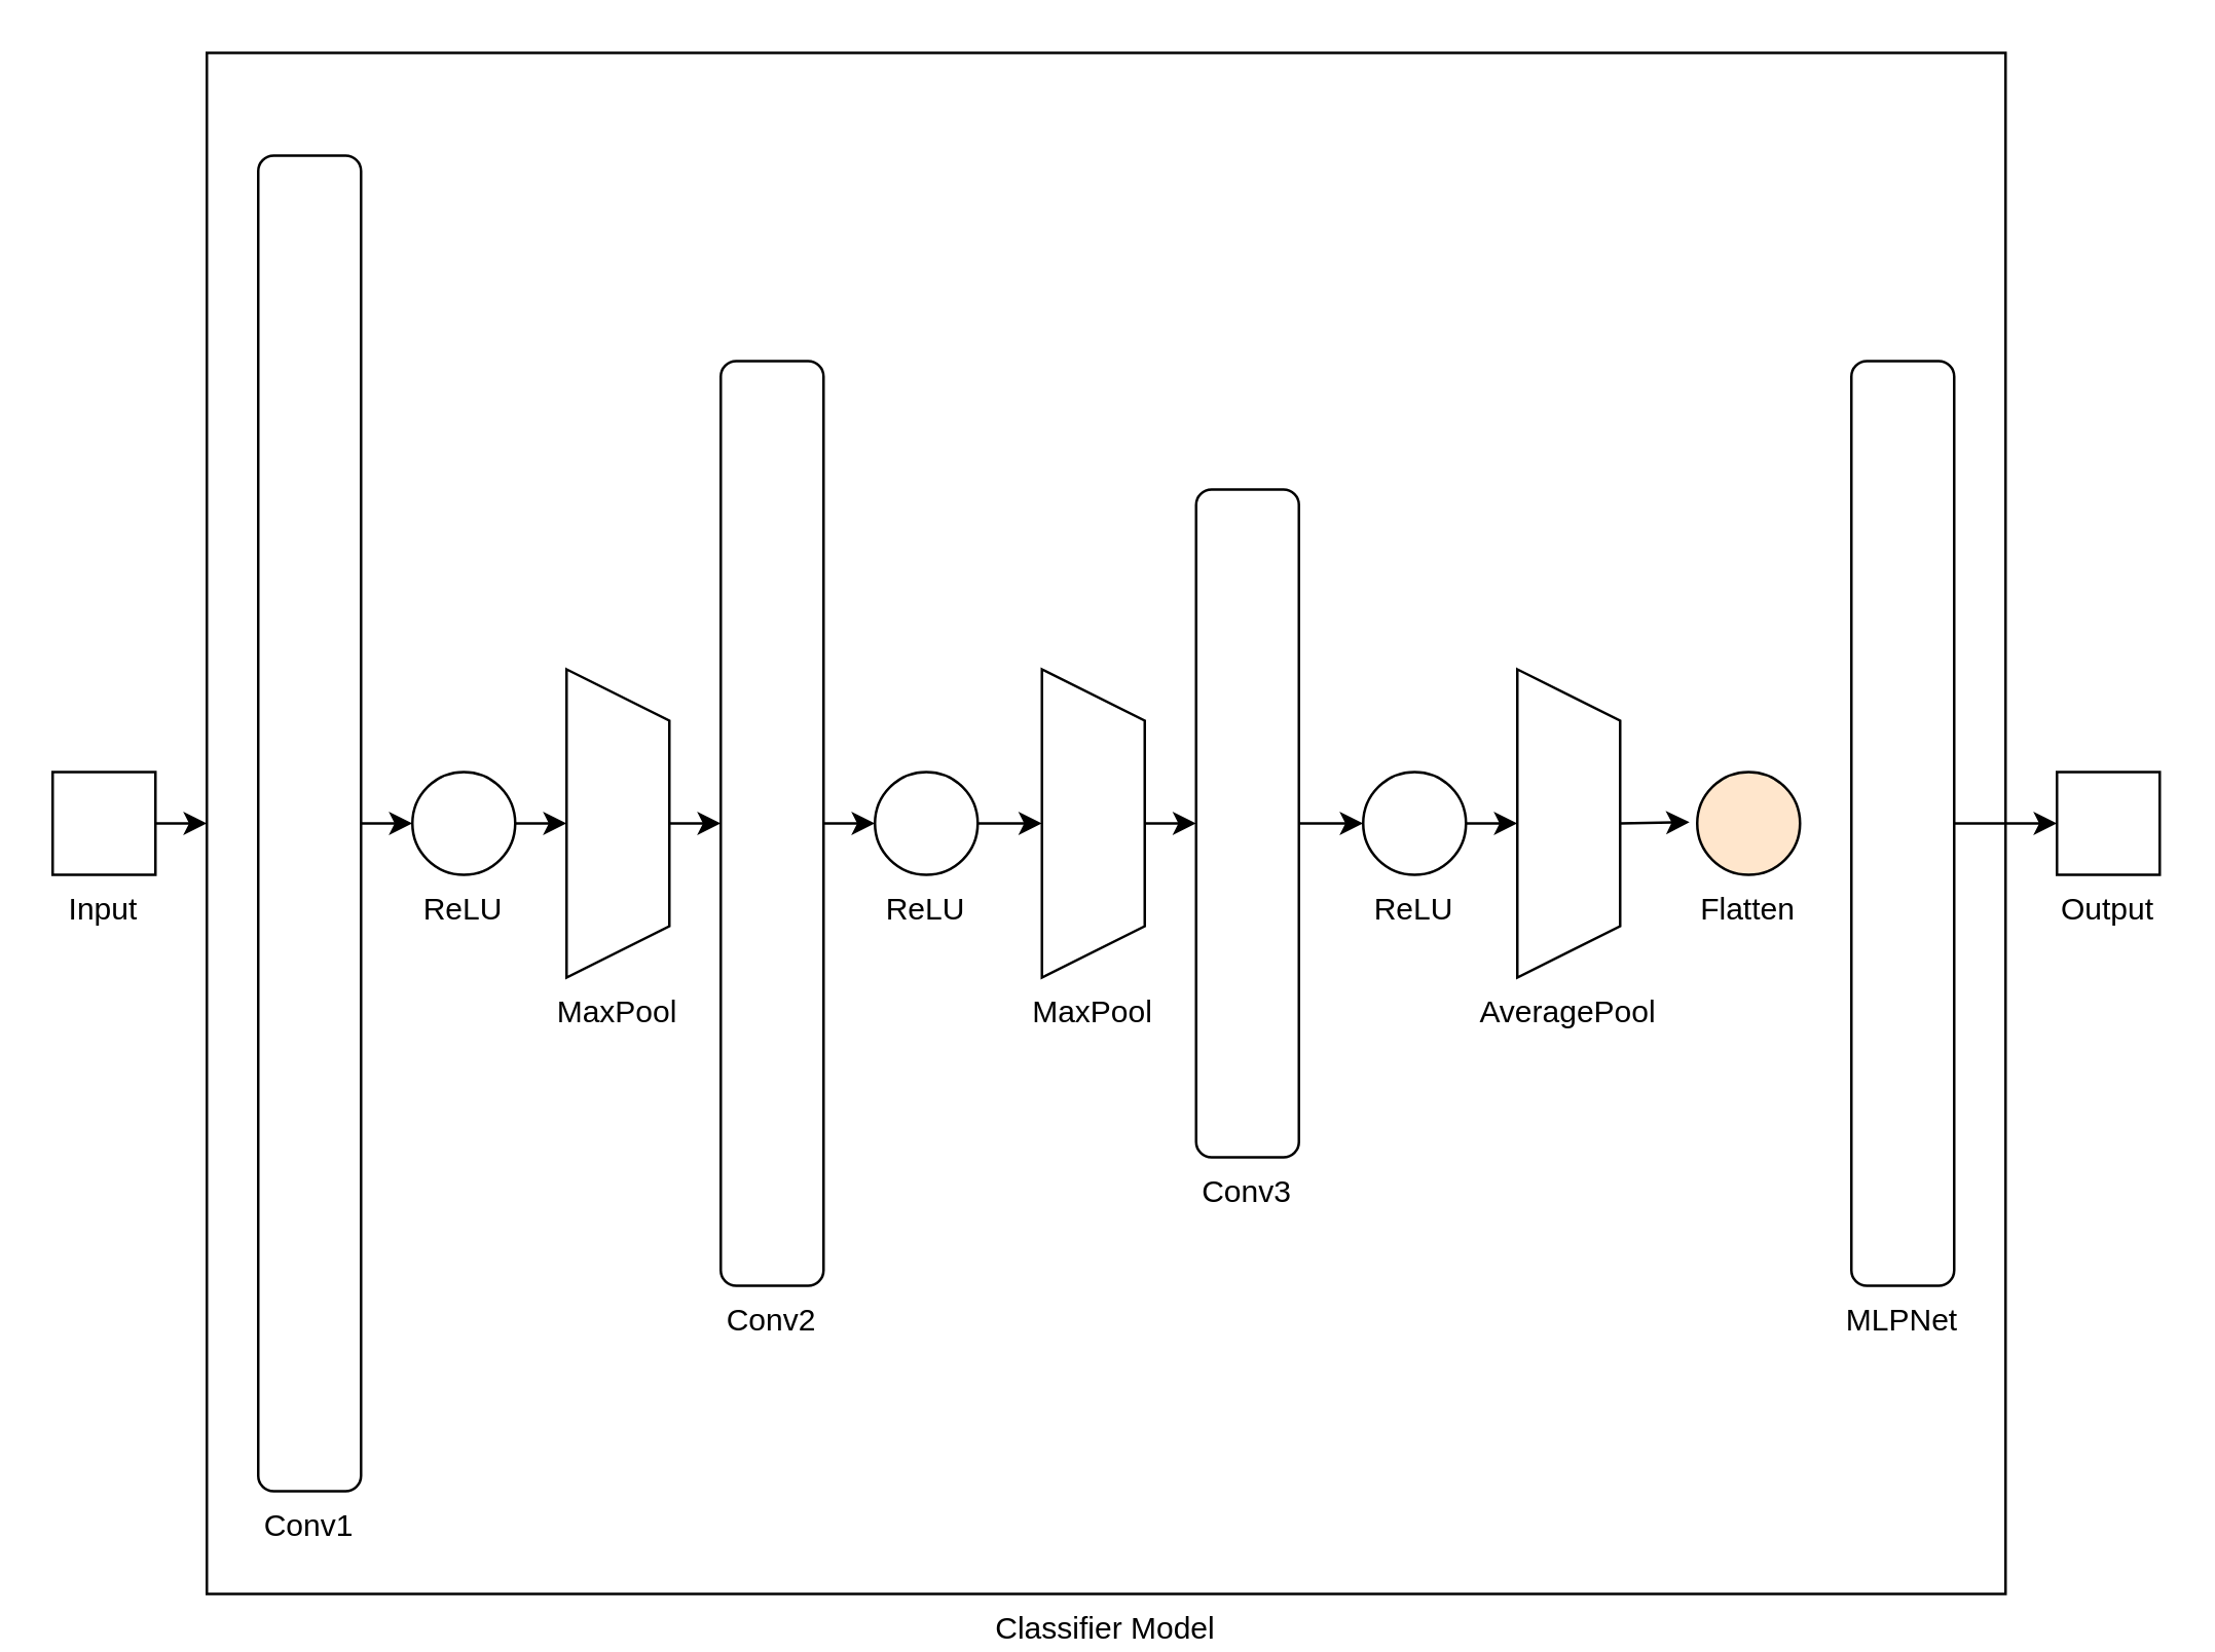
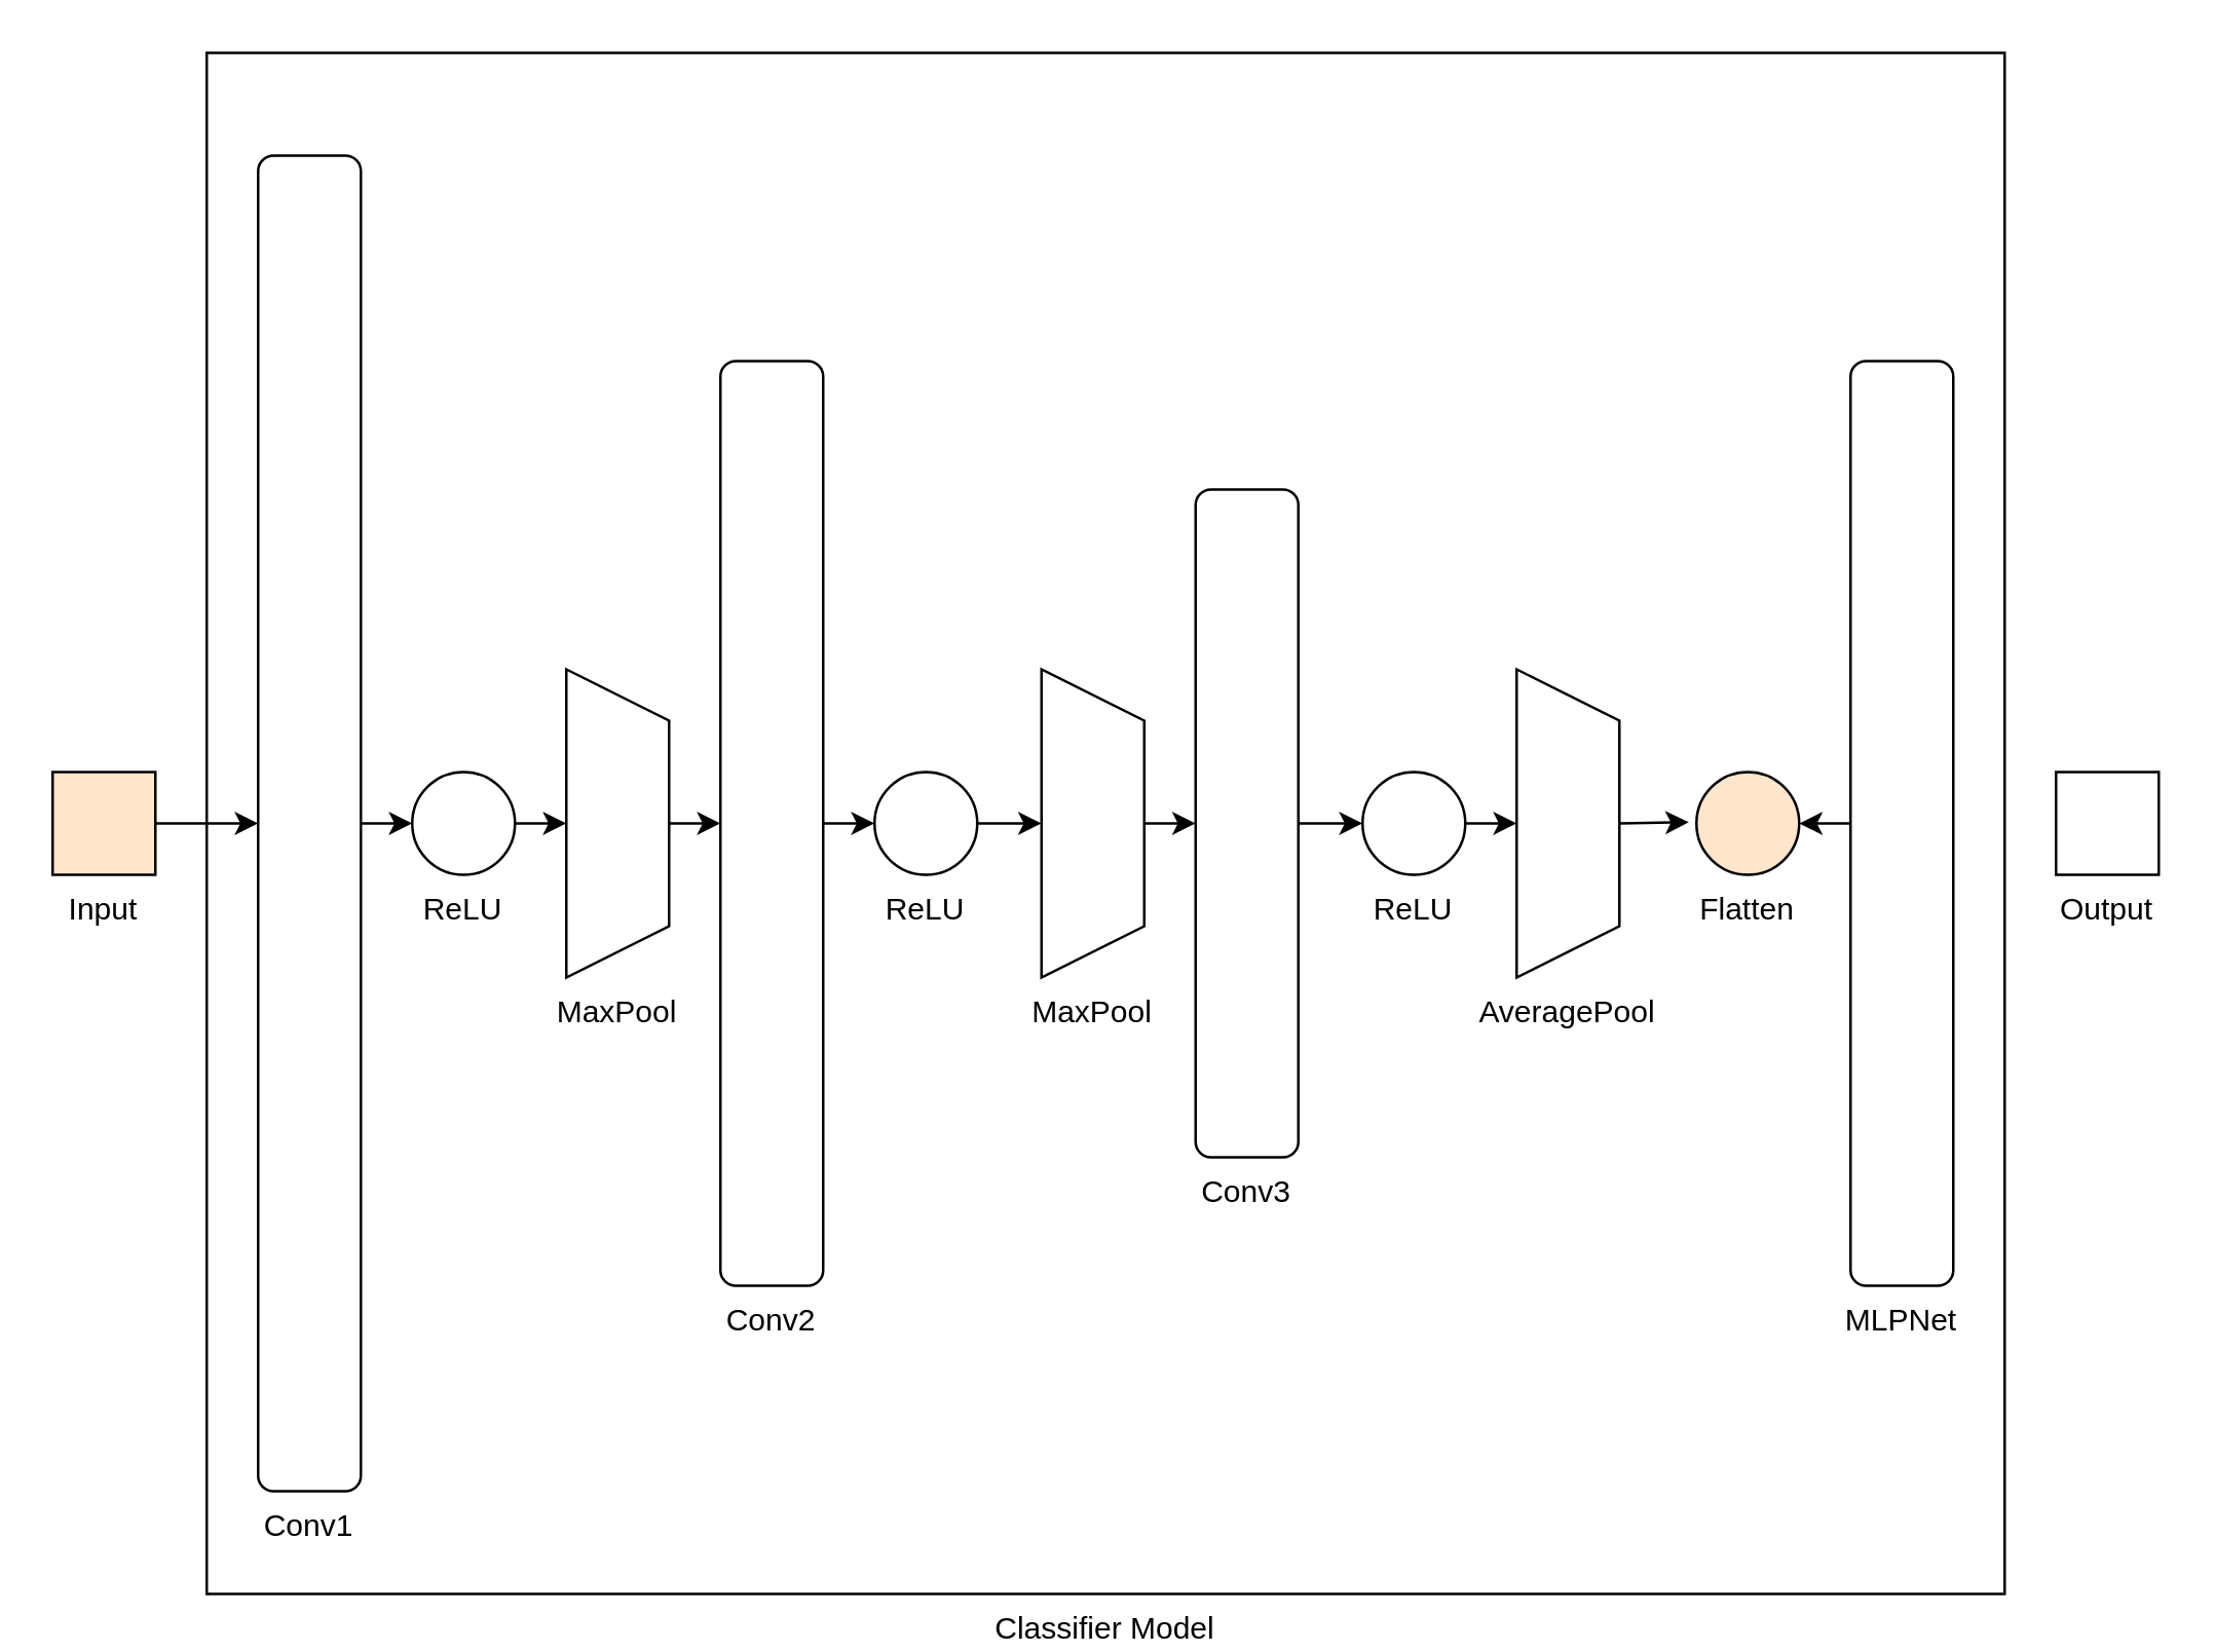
- <mxCell id="4" value="Input" style="whiteSpace=wrap;html=1;aspect=fixed;labelPosition=center;verticalLabelPosition=bottom;align=center;verticalAlign=top;" parent="1" vertex="1"><mxGeometry x="20" y="300" width="40" height="40" as="geometry" /></mxCell>
+ <mxCell id="4" value="Input" style="whiteSpace=wrap;html=1;aspect=fixed;labelPosition=center;verticalLabelPosition=bottom;align=center;verticalAlign=top;fillColor=#ffe6cc;" parent="1" vertex="1"><mxGeometry x="20" y="300" width="40" height="40" as="geometry" /></mxCell>
- <mxCell id="3" style="edgeStyle=none;html=1;exitX=1;exitY=0.5;exitDx=0;exitDy=0;" parent="1" source="4" target="2" edge="1"><mxGeometry relative="1" as="geometry" /></mxCell>
+ <mxCell id="3" style="edgeStyle=none;html=1;exitX=1;exitY=0.5;exitDx=0;exitDy=0;entryX=0;entryY=0.5;entryDx=0;entryDy=0;" parent="1" source="4" target="6" edge="1"><mxGeometry relative="1" as="geometry" /></mxCell>
- <mxCell id="19" style="edgeStyle=none;html=1;exitX=1;exitY=0.5;exitDx=0;exitDy=0;entryX=0;entryY=0.5;entryDx=0;entryDy=0;" parent="1" source="20" target="21" edge="1"><mxGeometry relative="1" as="geometry" /></mxCell>
+ <mxCell id="19" style="edgeStyle=none;html=1;exitX=1;exitY=0.5;exitDx=0;exitDy=0;" parent="1" source="20" target="18" edge="1"><mxGeometry relative="1" as="geometry" /></mxCell>
